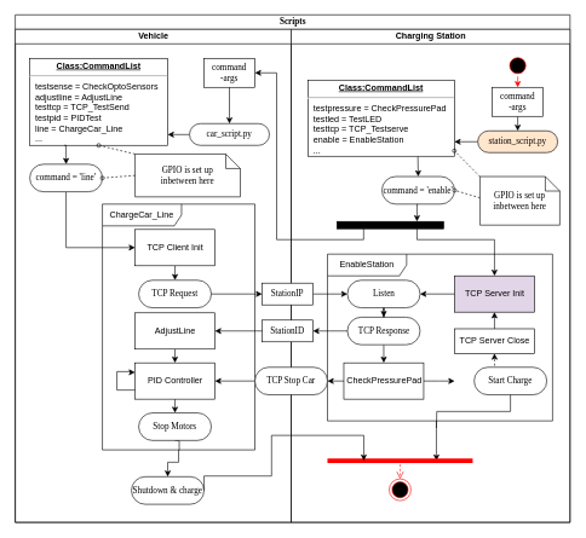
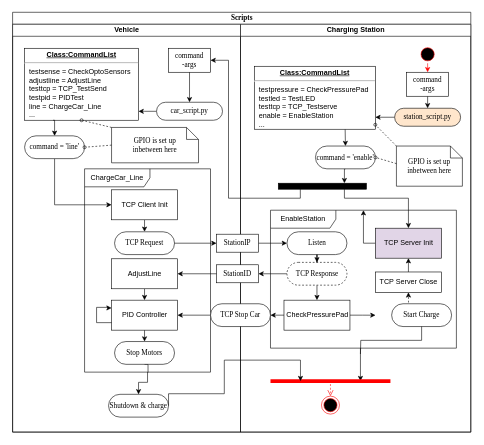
- <mxCell id="59" style="edgeStyle=orthogonalEdgeStyle;rounded=0;orthogonalLoop=1;jettySize=auto;html=1;exitX=0;exitY=0.5;exitDx=0;exitDy=0;entryX=1;entryY=0.5;entryDx=0;entryDy=0;strokeColor=#000000;" edge="1" parent="30" source="60" target="62"><mxGeometry relative="1" as="geometry" /></mxCell>
+ <mxCell id="59" style="edgeStyle=orthogonalEdgeStyle;rounded=0;orthogonalLoop=1;jettySize=auto;html=1;exitX=0;exitY=0.5;exitDx=0;exitDy=0;strokeColor=#000000;" edge="1" parent="30" source="60" target="56"><mxGeometry relative="1" as="geometry" /></mxCell>
- <mxCell id="65" value="TCP Response" style="rounded=1;whiteSpace=wrap;html=1;shadow=0;comic=0;labelBackgroundColor=none;strokeColor=#000000;strokeWidth=1;fillColor=#ffffff;fontFamily=Verdana;fontSize=12;fontColor=#000000;align=center;arcSize=50;" vertex="1" parent="30"><mxGeometry x="77.5" y="397" width="100" height="38" as="geometry" /></mxCell>
+ <mxCell id="65" value="TCP Response" style="rounded=1;whiteSpace=wrap;html=1;shadow=0;comic=0;labelBackgroundColor=none;strokeColor=#000000;strokeWidth=1;fillColor=#ffffff;fontFamily=Verdana;fontSize=12;fontColor=#000000;align=center;arcSize=50;dashed=1;" vertex="1" parent="30"><mxGeometry x="77.5" y="397" width="100" height="38" as="geometry" /></mxCell>
